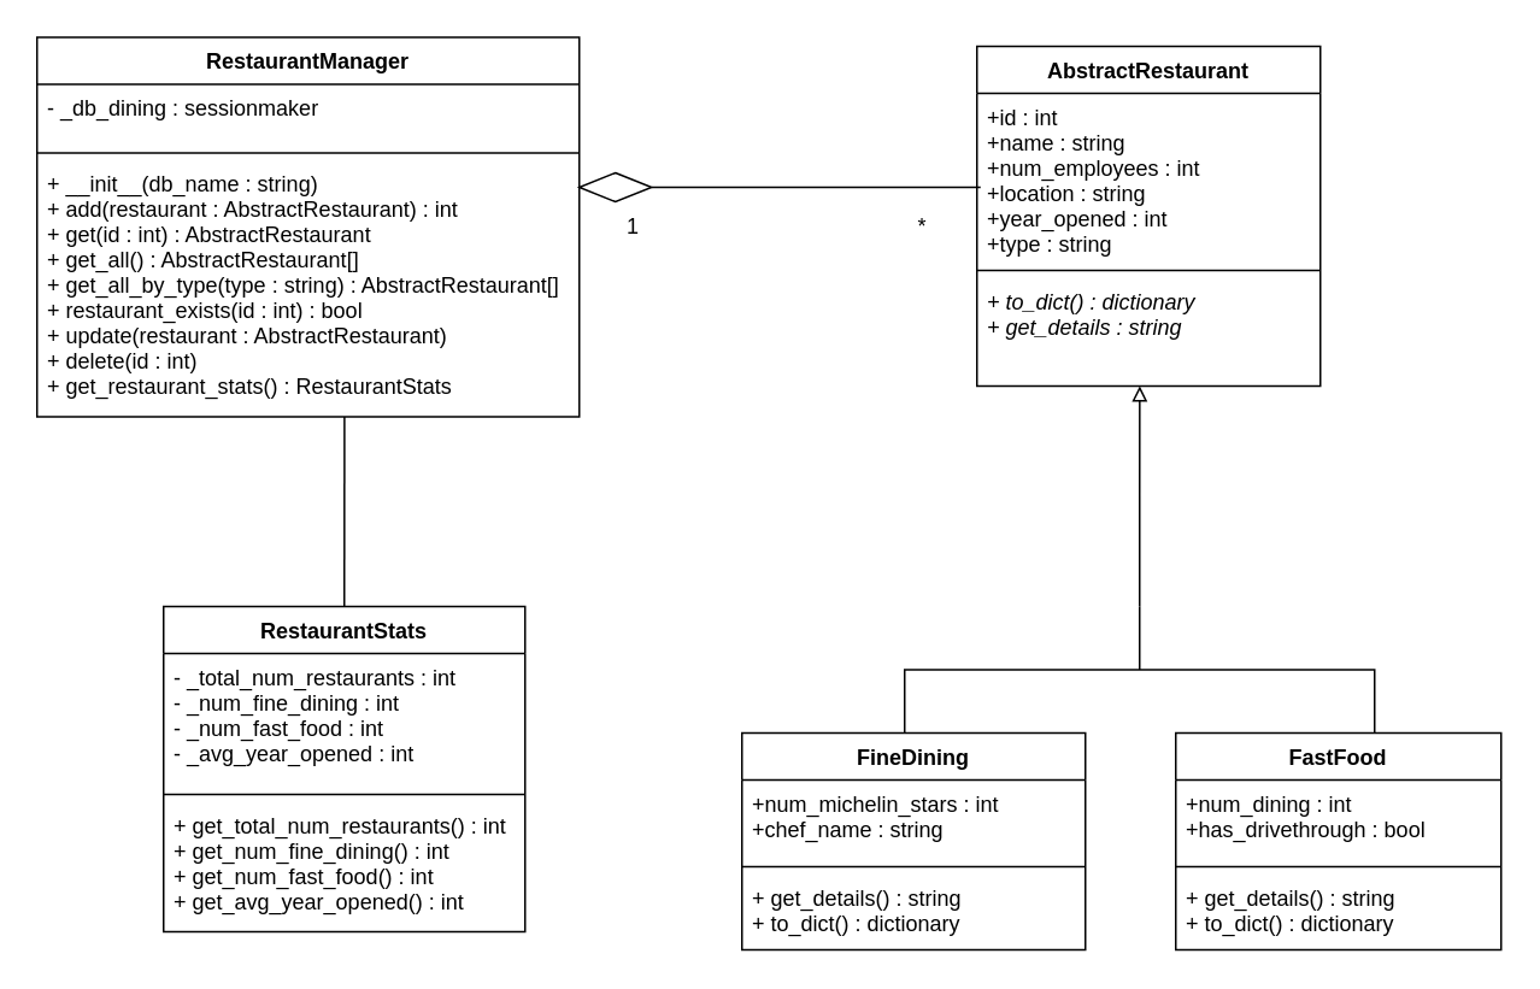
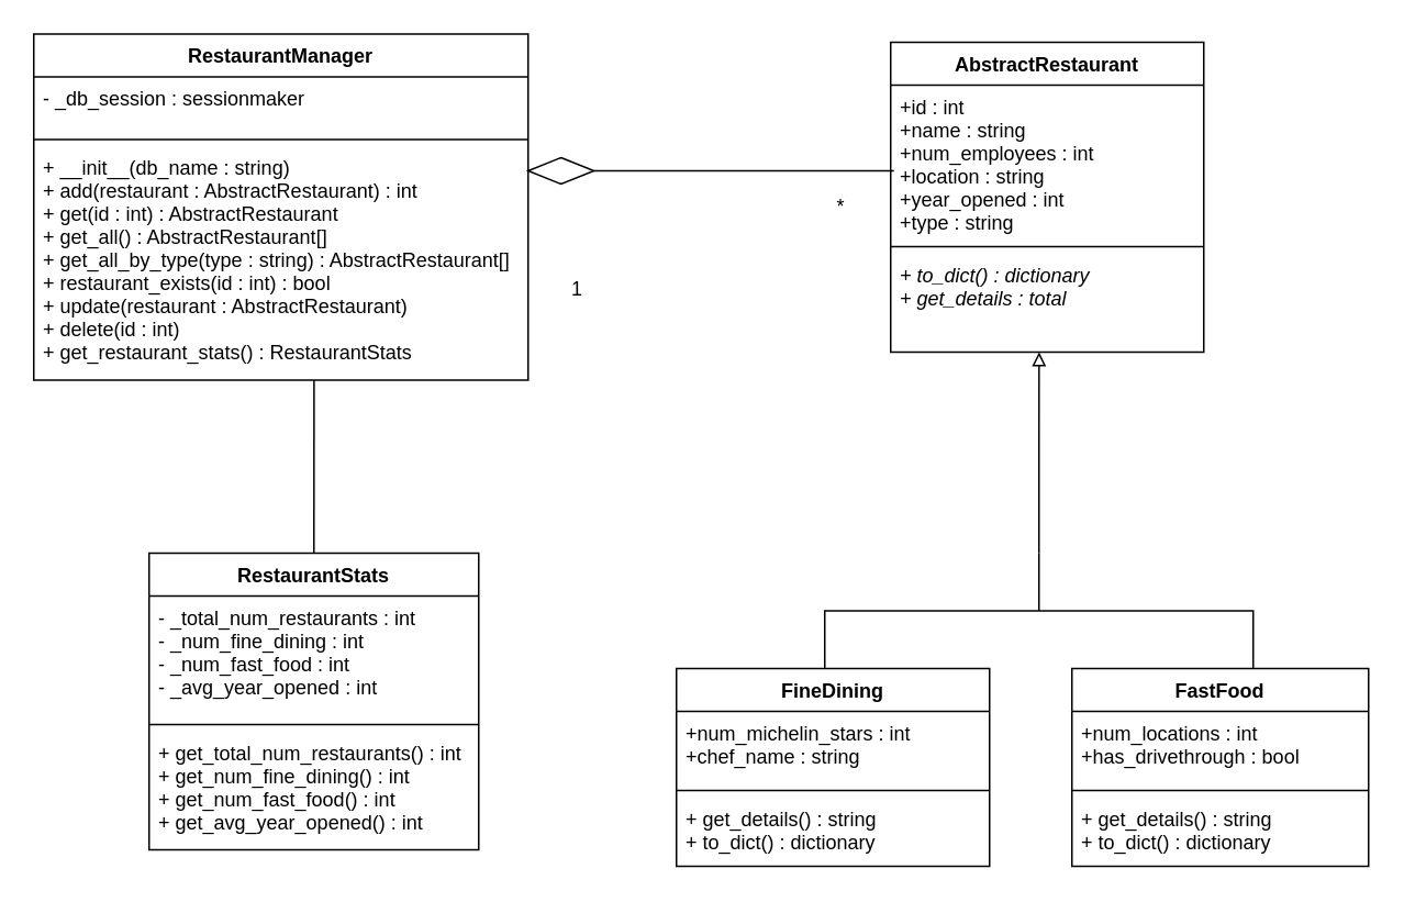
- <mxCell id="17" value="- _db_dining : sessionmaker" style="text;strokeColor=none;fillColor=none;align=left;verticalAlign=top;spacingLeft=4;spacingRight=4;overflow=hidden;rotatable=0;points=[[0,0.5],[1,0.5]];portConstraint=eastwest;" parent="16" vertex="1"><mxGeometry y="26" width="300" height="34" as="geometry" /></mxCell>
+ <mxCell id="17" value="- _db_session : sessionmaker" style="text;strokeColor=none;fillColor=none;align=left;verticalAlign=top;spacingLeft=4;spacingRight=4;overflow=hidden;rotatable=0;points=[[0,0.5],[1,0.5]];portConstraint=eastwest;" parent="16" vertex="1"><mxGeometry y="26" width="300" height="34" as="geometry" /></mxCell>
- <mxCell id="22" value="1" style="text;html=1;strokeColor=none;fillColor=none;align=center;verticalAlign=middle;whiteSpace=wrap;rounded=0;" parent="1" vertex="1"><mxGeometry x="330" y="115" width="40" height="20" as="geometry" /></mxCell>
+ <mxCell id="22" value="1" style="text;html=1;strokeColor=none;fillColor=none;align=center;verticalAlign=middle;whiteSpace=wrap;rounded=0;" parent="1" vertex="1"><mxGeometry x="330" y="165" width="40" height="20" as="geometry" /></mxCell>
- <mxCell id="5" value="+ to_dict() : dictionary&#10;+ get_details : string" style="text;strokeColor=none;fillColor=none;align=left;verticalAlign=top;spacingLeft=4;spacingRight=4;overflow=hidden;rotatable=0;points=[[0,0.5],[1,0.5]];portConstraint=eastwest;fontStyle=2" parent="2" vertex="1"><mxGeometry y="128" width="190" height="60" as="geometry" /></mxCell>
+ <mxCell id="5" value="+ to_dict() : dictionary&#10;+ get_details : total" style="text;strokeColor=none;fillColor=none;align=left;verticalAlign=top;spacingLeft=4;spacingRight=4;overflow=hidden;rotatable=0;points=[[0,0.5],[1,0.5]];portConstraint=eastwest;fontStyle=2" parent="2" vertex="1"><mxGeometry y="128" width="190" height="60" as="geometry" /></mxCell>
- <mxCell id="11" value="+num_dining : int&#10;+has_drivethrough : bool" style="text;strokeColor=none;fillColor=none;align=left;verticalAlign=top;spacingLeft=4;spacingRight=4;overflow=hidden;rotatable=0;points=[[0,0.5],[1,0.5]];portConstraint=eastwest;" parent="10" vertex="1"><mxGeometry y="26" width="180" height="44" as="geometry" /></mxCell>
+ <mxCell id="11" value="+num_locations : int&#10;+has_drivethrough : bool" style="text;strokeColor=none;fillColor=none;align=left;verticalAlign=top;spacingLeft=4;spacingRight=4;overflow=hidden;rotatable=0;points=[[0,0.5],[1,0.5]];portConstraint=eastwest;" parent="10" vertex="1"><mxGeometry y="26" width="180" height="44" as="geometry" /></mxCell>
